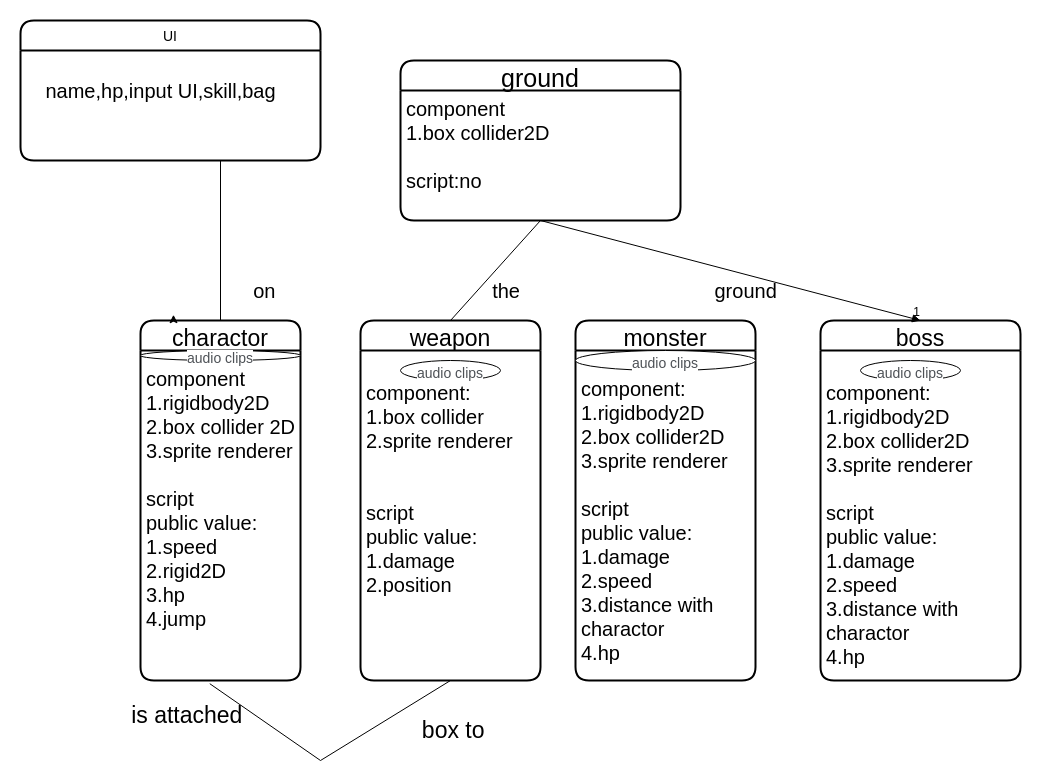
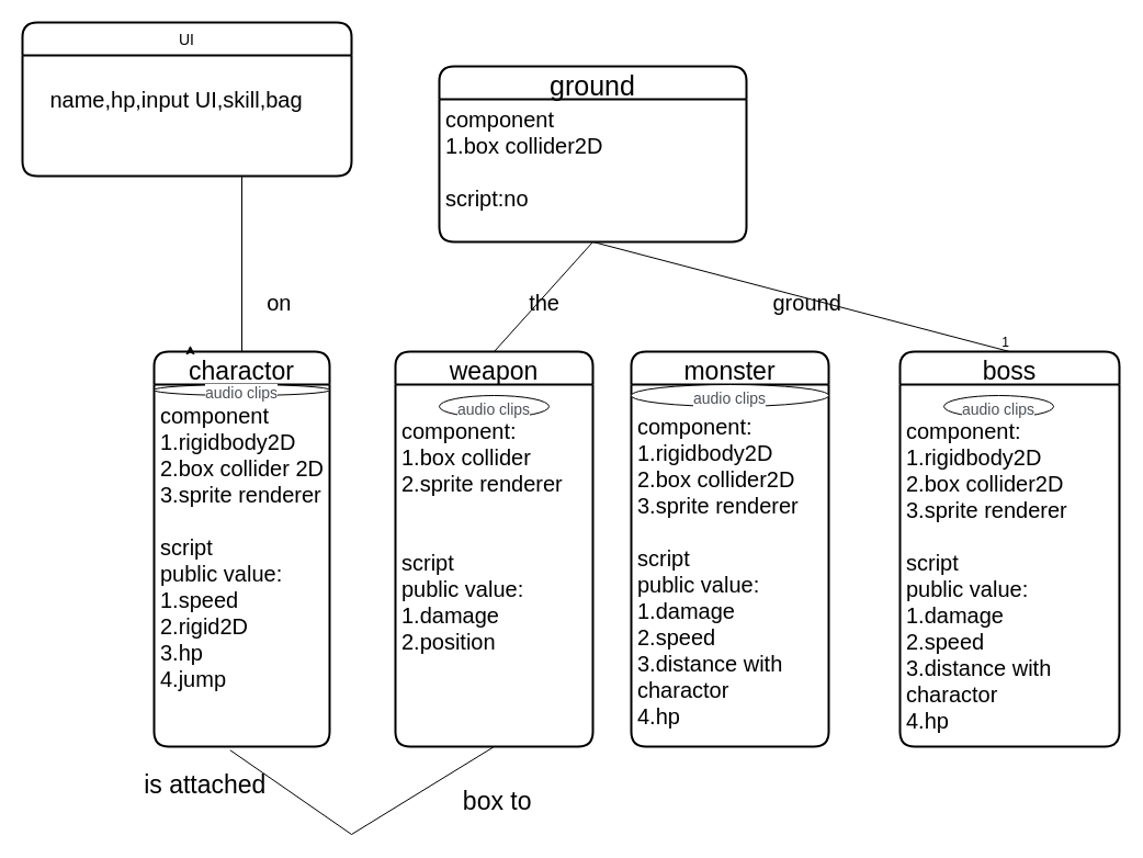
- <mxCell id="22" value="on&amp;nbsp; &amp;nbsp; &amp;nbsp; &amp;nbsp; &amp;nbsp; &amp;nbsp; &amp;nbsp; &amp;nbsp; &amp;nbsp; &amp;nbsp; &amp;nbsp; &amp;nbsp; &amp;nbsp; &amp;nbsp; &amp;nbsp; &amp;nbsp; &amp;nbsp; &amp;nbsp; &amp;nbsp; &amp;nbsp;the&amp;nbsp; &amp;nbsp; &amp;nbsp; &amp;nbsp; &amp;nbsp; &amp;nbsp; &amp;nbsp; &amp;nbsp; &amp;nbsp; &amp;nbsp; &amp;nbsp; &amp;nbsp; &amp;nbsp; &amp;nbsp; &amp;nbsp; &amp;nbsp; &amp;nbsp; &amp;nbsp;ground&amp;nbsp; &amp;nbsp; &amp;nbsp; &amp;nbsp; &amp;nbsp;" style="text;html=1;strokeColor=none;fillColor=none;align=center;verticalAlign=middle;whiteSpace=wrap;rounded=0;fontSize=20;" vertex="1" parent="1"><mxGeometry x="160" y="280" width="760" height="20" as="geometry" /></mxCell>
+ <mxCell id="22" value="on&amp;nbsp; &amp;nbsp; &amp;nbsp; &amp;nbsp; &amp;nbsp; &amp;nbsp; &amp;nbsp; &amp;nbsp; &amp;nbsp; &amp;nbsp; &amp;nbsp; &amp;nbsp; &amp;nbsp; &amp;nbsp; &amp;nbsp; &amp;nbsp; &amp;nbsp; &amp;nbsp; &amp;nbsp; &amp;nbsp;the&amp;nbsp; &amp;nbsp; &amp;nbsp; &amp;nbsp; &amp;nbsp; &amp;nbsp; &amp;nbsp; &amp;nbsp; &amp;nbsp; &amp;nbsp; &amp;nbsp; &amp;nbsp; &amp;nbsp; &amp;nbsp; &amp;nbsp; &amp;nbsp; &amp;nbsp; &amp;nbsp;ground&amp;nbsp; &amp;nbsp; &amp;nbsp; &amp;nbsp; &amp;nbsp;" style="text;html=1;strokeColor=none;fillColor=none;align=center;verticalAlign=middle;whiteSpace=wrap;rounded=0;fontSize=20;" vertex="1" parent="1"><mxGeometry x="150" y="265" width="760" height="20" as="geometry" /></mxCell>
- <mxCell id="19" value="" style="endArrow=block;html=1;rounded=0;fontSize=20;exitX=0.5;exitY=1;exitDx=0;exitDy=0;entryX=0.5;entryY=0;entryDx=0;entryDy=0;" edge="1" parent="1" source="18" target="15"><mxGeometry relative="1" as="geometry"><mxPoint x="760" y="280" as="sourcePoint" /><mxPoint x="920" y="280" as="targetPoint" /></mxGeometry></mxCell>
+ <mxCell id="19" value="" style="endArrow=none;html=1;rounded=0;fontSize=20;exitX=0.5;exitY=1;exitDx=0;exitDy=0;entryX=0.5;entryY=0;entryDx=0;entryDy=0;" edge="1" parent="1" source="18" target="15"><mxGeometry relative="1" as="geometry"><mxPoint x="760" y="280" as="sourcePoint" /><mxPoint x="920" y="280" as="targetPoint" /></mxGeometry></mxCell>
